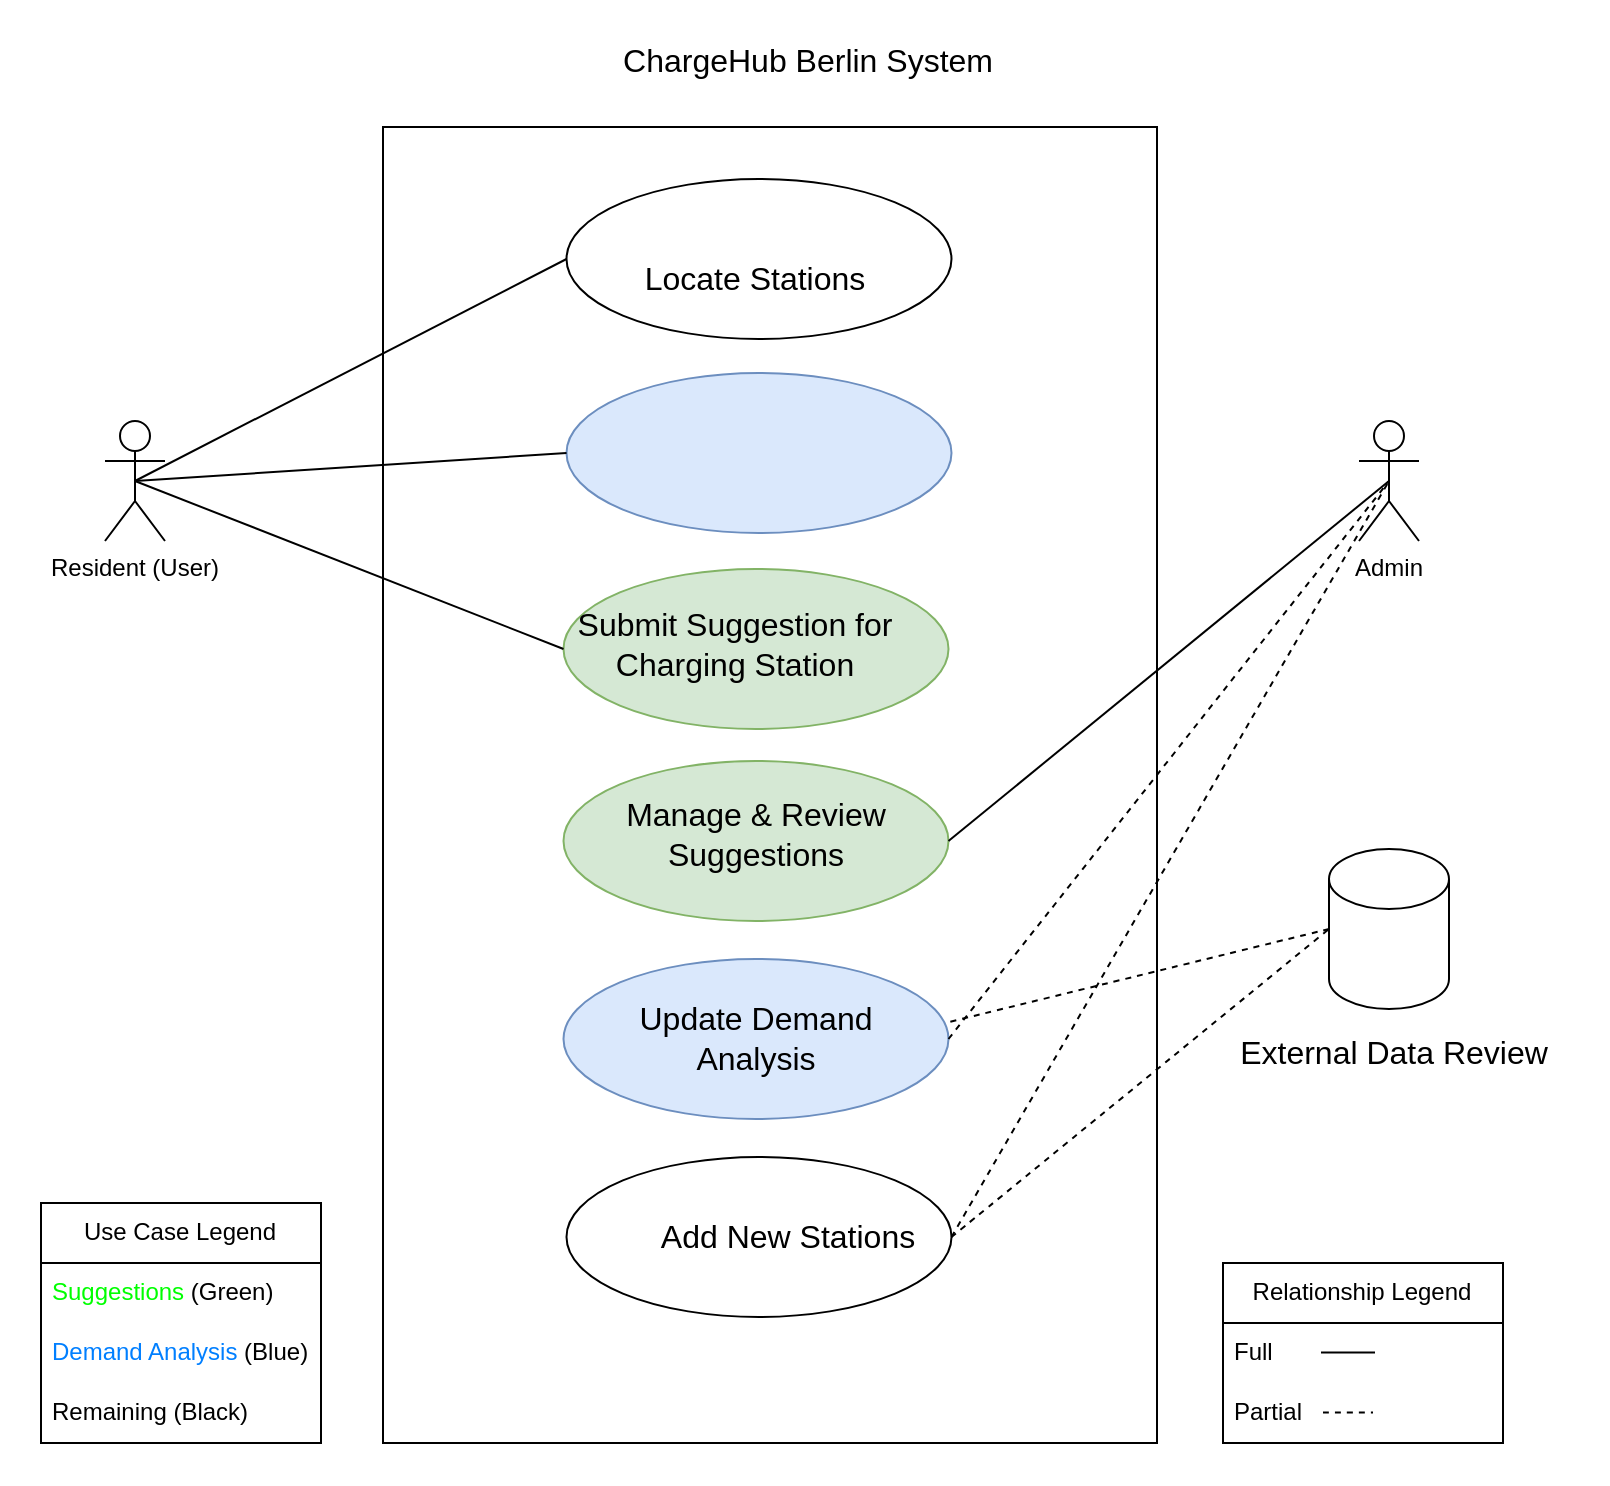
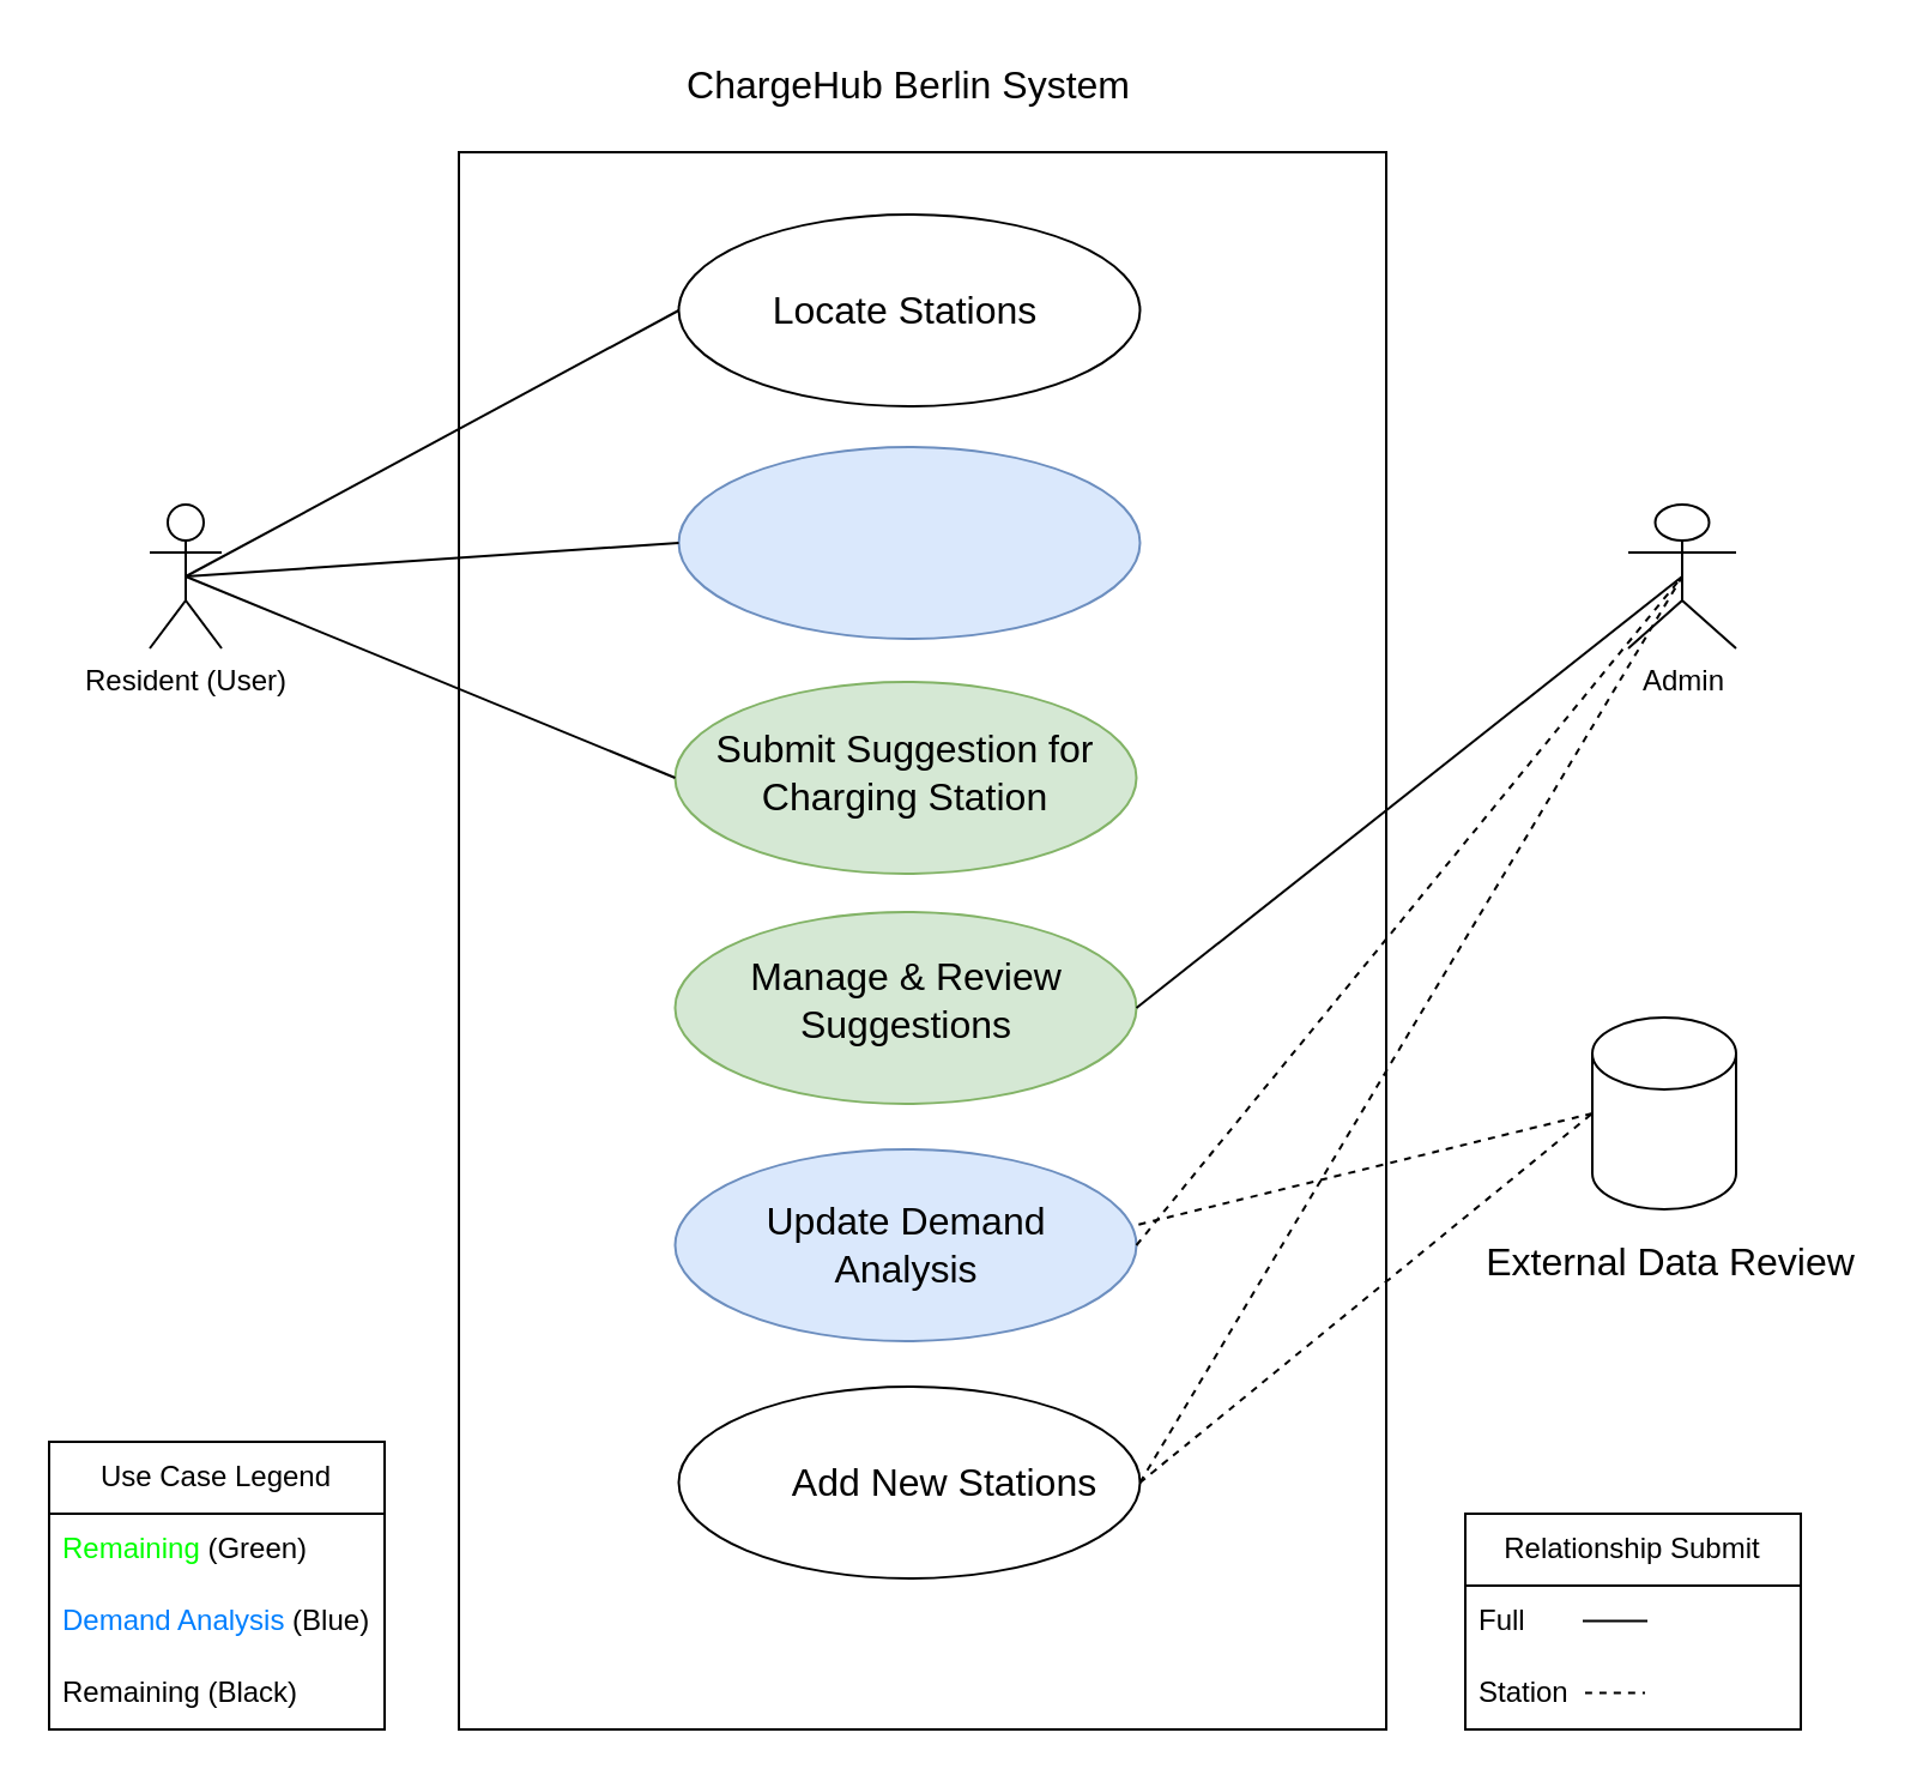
- <mxCell id="3" value="ChargeHub Berlin System" style="text;strokeColor=none;fillColor=none;html=1;align=center;verticalAlign=middle;whiteSpace=wrap;rounded=0;fontSize=16;" vertex="1" parent="1"><mxGeometry x="300.25" y="15" width="207.5" height="30" as="geometry" /></mxCell>
+ <mxCell id="3" value="ChargeHub Berlin System" style="text;strokeColor=none;fillColor=none;html=1;align=center;verticalAlign=middle;whiteSpace=wrap;rounded=0;fontSize=16;" vertex="1" parent="1"><mxGeometry x="275.25" y="20" width="207.5" height="30" as="geometry" /></mxCell>
- <mxCell id="7" value="Locate Stations" style="text;html=1;align=center;verticalAlign=middle;whiteSpace=wrap;rounded=0;fontSize=16;" vertex="1" parent="1"><mxGeometry x="293" y="124" width="169" height="30" as="geometry" /></mxCell>
+ <mxCell id="7" value="Locate Stations" style="text;html=1;align=center;verticalAlign=middle;whiteSpace=wrap;rounded=0;fontSize=16;" vertex="1" parent="1"><mxGeometry x="293" y="114" width="169" height="30" as="geometry" /></mxCell>
- <mxCell id="5" value="Resident (User)" style="shape=umlActor;verticalLabelPosition=bottom;verticalAlign=top;html=1;outlineConnect=0;" vertex="1" parent="1"><mxGeometry x="52" y="210" width="30" height="60" as="geometry" /></mxCell>
+ <mxCell id="5" value="Resident (User)" style="shape=umlActor;verticalLabelPosition=bottom;verticalAlign=top;html=1;outlineConnect=0;" vertex="1" parent="1"><mxGeometry x="62" y="210" width="30" height="60" as="geometry" /></mxCell>
- <mxCell id="4" value="Admin" style="shape=umlActor;verticalLabelPosition=bottom;verticalAlign=top;html=1;outlineConnect=0;" vertex="1" parent="1"><mxGeometry x="679" y="210" width="30" height="60" as="geometry" /></mxCell>
+ <mxCell id="4" value="Admin" style="shape=umlActor;verticalLabelPosition=bottom;verticalAlign=top;html=1;outlineConnect=0;" vertex="1" parent="1"><mxGeometry x="679" y="210" width="45" height="60" as="geometry" /></mxCell>
- <mxCell id="13" value="Submit Suggestion for Charging Station" style="text;html=1;align=center;verticalAlign=middle;whiteSpace=wrap;rounded=0;fontSize=16;" vertex="1" parent="1"><mxGeometry x="287" y="307" width="161" height="30" as="geometry" /></mxCell>
+ <mxCell id="13" value="Submit Suggestion for Charging Station" style="text;html=1;align=center;verticalAlign=middle;whiteSpace=wrap;rounded=0;fontSize=16;" vertex="1" parent="1"><mxGeometry x="297" y="307" width="161" height="30" as="geometry" /></mxCell>
- <mxCell id="28" value="&lt;font color=&quot;#00ff00&quot;&gt;Suggestions&lt;/font&gt; (Green)" style="text;strokeColor=none;fillColor=none;align=left;verticalAlign=middle;spacingLeft=4;spacingRight=4;overflow=hidden;points=[[0,0.5],[1,0.5]];portConstraint=eastwest;rotatable=0;whiteSpace=wrap;html=1;" vertex="1" parent="27"><mxGeometry y="30" width="140" height="30" as="geometry" /></mxCell>
+ <mxCell id="28" value="&lt;font color=&quot;#00ff00&quot;&gt;Remaining&lt;/font&gt; (Green)" style="text;strokeColor=none;fillColor=none;align=left;verticalAlign=middle;spacingLeft=4;spacingRight=4;overflow=hidden;points=[[0,0.5],[1,0.5]];portConstraint=eastwest;rotatable=0;whiteSpace=wrap;html=1;" vertex="1" parent="27"><mxGeometry y="30" width="140" height="30" as="geometry" /></mxCell>
- <mxCell id="31" value="Relationship Legend" style="swimlane;fontStyle=0;childLayout=stackLayout;horizontal=1;startSize=30;horizontalStack=0;resizeParent=1;resizeParentMax=0;resizeLast=0;collapsible=1;marginBottom=0;whiteSpace=wrap;html=1;" vertex="1" parent="1"><mxGeometry x="611" y="631" width="140" height="90" as="geometry" /></mxCell>
+ <mxCell id="31" value="Relationship Submit" style="swimlane;fontStyle=0;childLayout=stackLayout;horizontal=1;startSize=30;horizontalStack=0;resizeParent=1;resizeParentMax=0;resizeLast=0;collapsible=1;marginBottom=0;whiteSpace=wrap;html=1;" vertex="1" parent="1"><mxGeometry x="611" y="631" width="140" height="90" as="geometry" /></mxCell>
- <mxCell id="34" value="Partial" style="text;strokeColor=none;fillColor=none;align=left;verticalAlign=middle;spacingLeft=4;spacingRight=4;overflow=hidden;points=[[0,0.5],[1,0.5]];portConstraint=eastwest;rotatable=0;whiteSpace=wrap;html=1;" vertex="1" parent="31"><mxGeometry y="60" width="140" height="30" as="geometry" /></mxCell>
+ <mxCell id="34" value="Station" style="text;strokeColor=none;fillColor=none;align=left;verticalAlign=middle;spacingLeft=4;spacingRight=4;overflow=hidden;points=[[0,0.5],[1,0.5]];portConstraint=eastwest;rotatable=0;whiteSpace=wrap;html=1;" vertex="1" parent="31"><mxGeometry y="60" width="140" height="30" as="geometry" /></mxCell>
